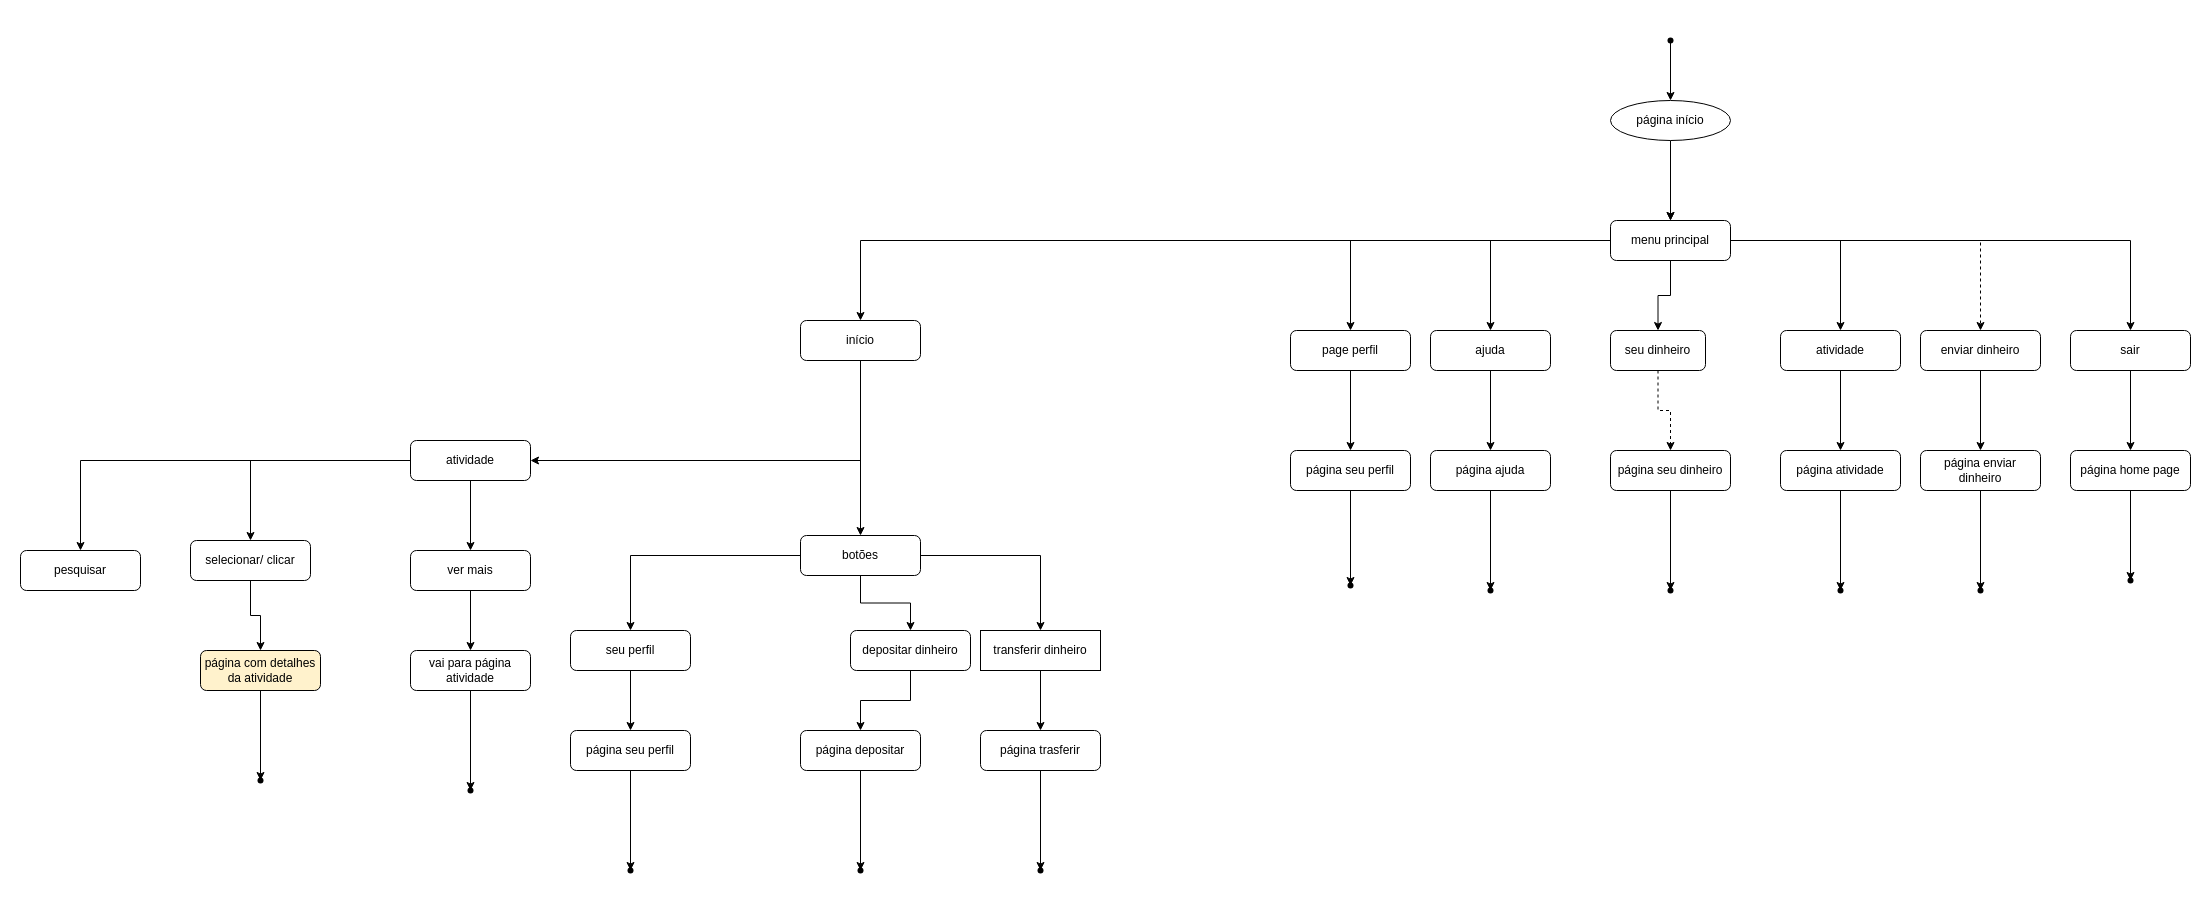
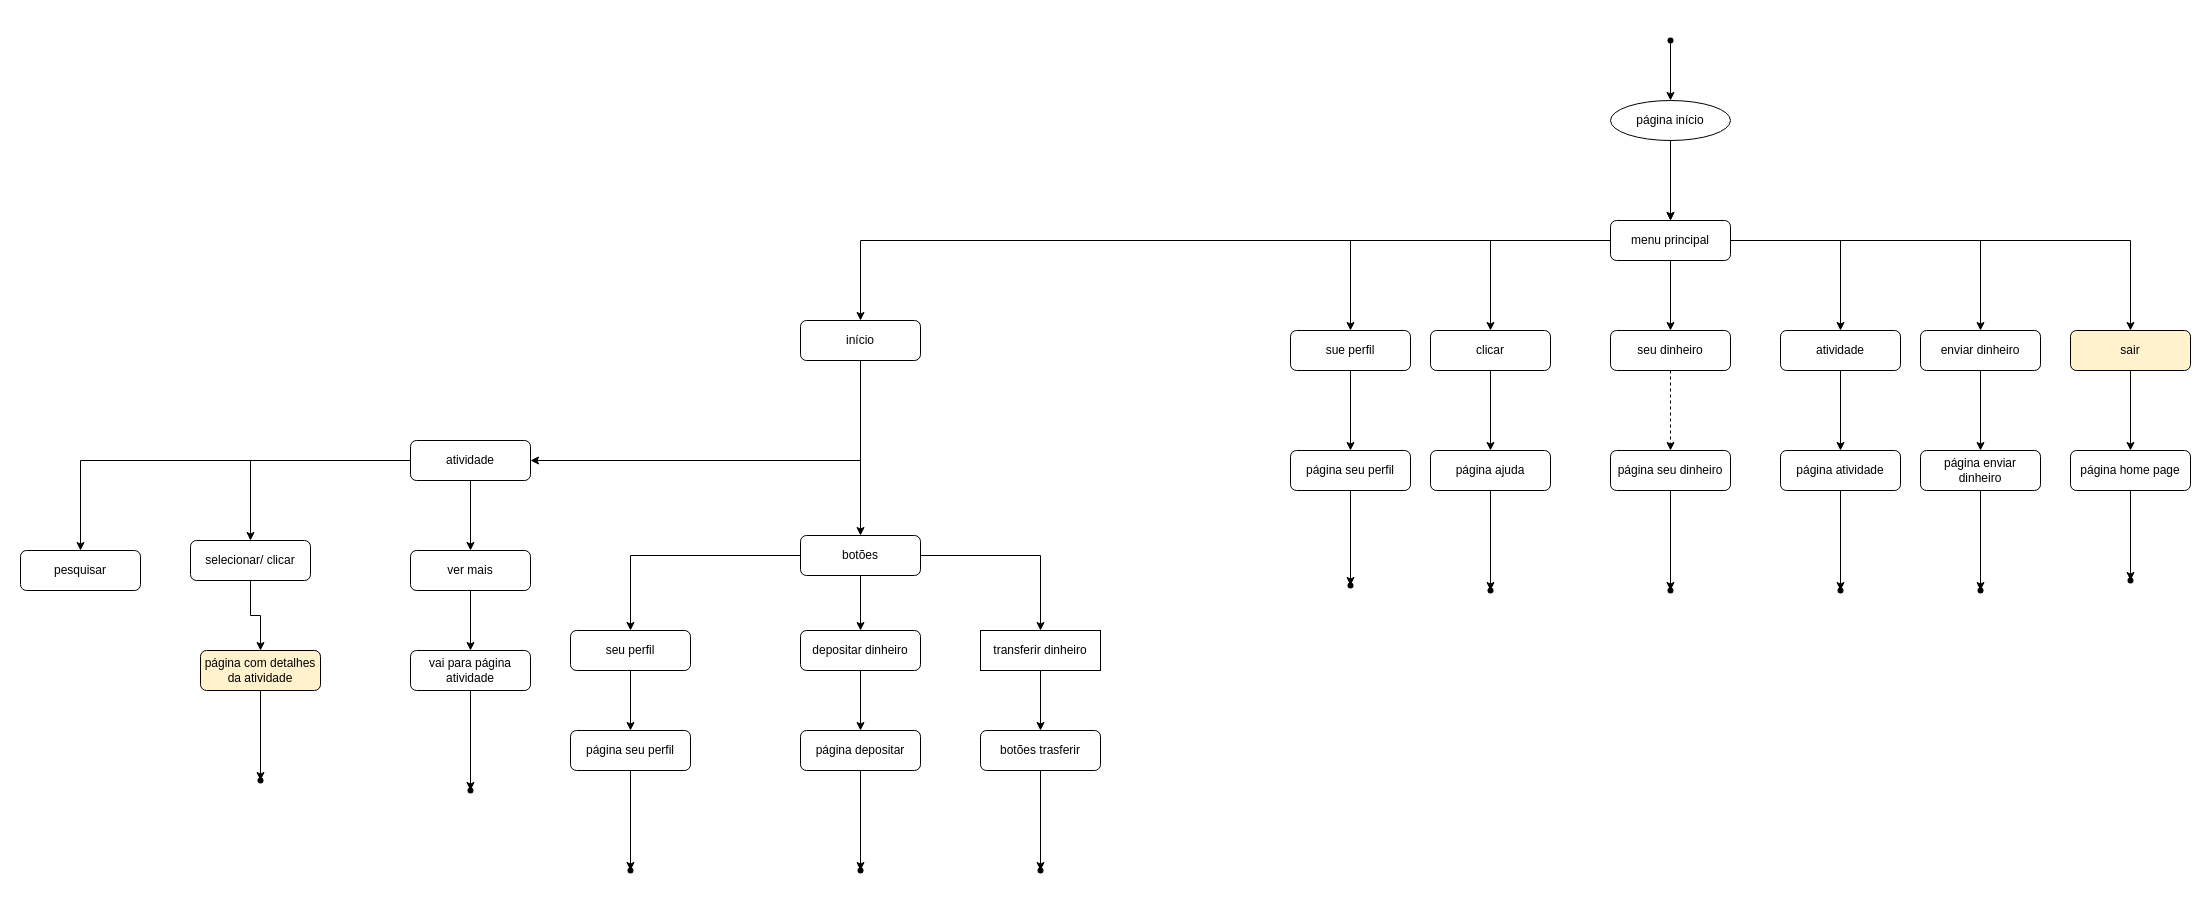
- <mxCell id="12" value="" style="edgeStyle=orthogonalEdgeStyle;rounded=0;orthogonalLoop=1;jettySize=auto;html=1;fontSize=12;dashed=1;" parent="1" source="14" target="27" edge="1"><mxGeometry relative="1" as="geometry" /></mxCell>
+ <mxCell id="12" value="" style="edgeStyle=orthogonalEdgeStyle;rounded=0;orthogonalLoop=1;jettySize=auto;html=1;fontSize=12;" parent="1" source="14" target="27" edge="1"><mxGeometry relative="1" as="geometry" /></mxCell>
- <mxCell id="19" value="page perfil" style="rounded=1;whiteSpace=wrap;html=1;fontSize=12;glass=0;strokeWidth=1;shadow=0;" parent="1" vertex="1"><mxGeometry x="1290" y="330" width="120" height="40" as="geometry" /></mxCell>
+ <mxCell id="19" value="sue perfil" style="rounded=1;whiteSpace=wrap;html=1;fontSize=12;glass=0;strokeWidth=1;shadow=0;" parent="1" vertex="1"><mxGeometry x="1290" y="330" width="120" height="40" as="geometry" /></mxCell>
- <mxCell id="21" value="ajuda" style="rounded=1;whiteSpace=wrap;html=1;fontSize=12;glass=0;strokeWidth=1;shadow=0;" parent="1" vertex="1"><mxGeometry x="1430" y="330" width="120" height="40" as="geometry" /></mxCell>
+ <mxCell id="21" value="clicar" style="rounded=1;whiteSpace=wrap;html=1;fontSize=12;glass=0;strokeWidth=1;shadow=0;" parent="1" vertex="1"><mxGeometry x="1430" y="330" width="120" height="40" as="geometry" /></mxCell>
- <mxCell id="23" value="seu dinheiro" style="rounded=1;whiteSpace=wrap;html=1;fontSize=12;glass=0;strokeWidth=1;shadow=0;" parent="1" vertex="1"><mxGeometry x="1610" y="330" width="95" height="40" as="geometry" /></mxCell>
+ <mxCell id="23" value="seu dinheiro" style="rounded=1;whiteSpace=wrap;html=1;fontSize=12;glass=0;strokeWidth=1;shadow=0;" parent="1" vertex="1"><mxGeometry x="1610" y="330" width="120" height="40" as="geometry" /></mxCell>
- <mxCell id="29" value="sair" style="rounded=1;whiteSpace=wrap;html=1;fontSize=12;glass=0;strokeWidth=1;shadow=0;" parent="1" vertex="1"><mxGeometry x="2070" y="330" width="120" height="40" as="geometry" /></mxCell>
+ <mxCell id="29" value="sair" style="rounded=1;whiteSpace=wrap;html=1;fontSize=12;glass=0;strokeWidth=1;shadow=0;fillColor=#fff2cc;" parent="1" vertex="1"><mxGeometry x="2070" y="330" width="120" height="40" as="geometry" /></mxCell>
- <mxCell id="40" value="depositar dinheiro" style="rounded=1;whiteSpace=wrap;html=1;fontSize=12;glass=0;strokeWidth=1;shadow=0;" parent="1" vertex="1"><mxGeometry x="850" y="630" width="120" height="40" as="geometry" /></mxCell>
+ <mxCell id="40" value="depositar dinheiro" style="rounded=1;whiteSpace=wrap;html=1;fontSize=12;glass=0;strokeWidth=1;shadow=0;" parent="1" vertex="1"><mxGeometry x="800" y="630" width="120" height="40" as="geometry" /></mxCell>
- <mxCell id="60" value="página trasferir" style="rounded=1;whiteSpace=wrap;html=1;fontSize=12;" parent="1" vertex="1"><mxGeometry x="980" y="730" width="120" height="40" as="geometry" /></mxCell>
+ <mxCell id="60" value="botões trasferir" style="rounded=1;whiteSpace=wrap;html=1;fontSize=12;" parent="1" vertex="1"><mxGeometry x="980" y="730" width="120" height="40" as="geometry" /></mxCell>
